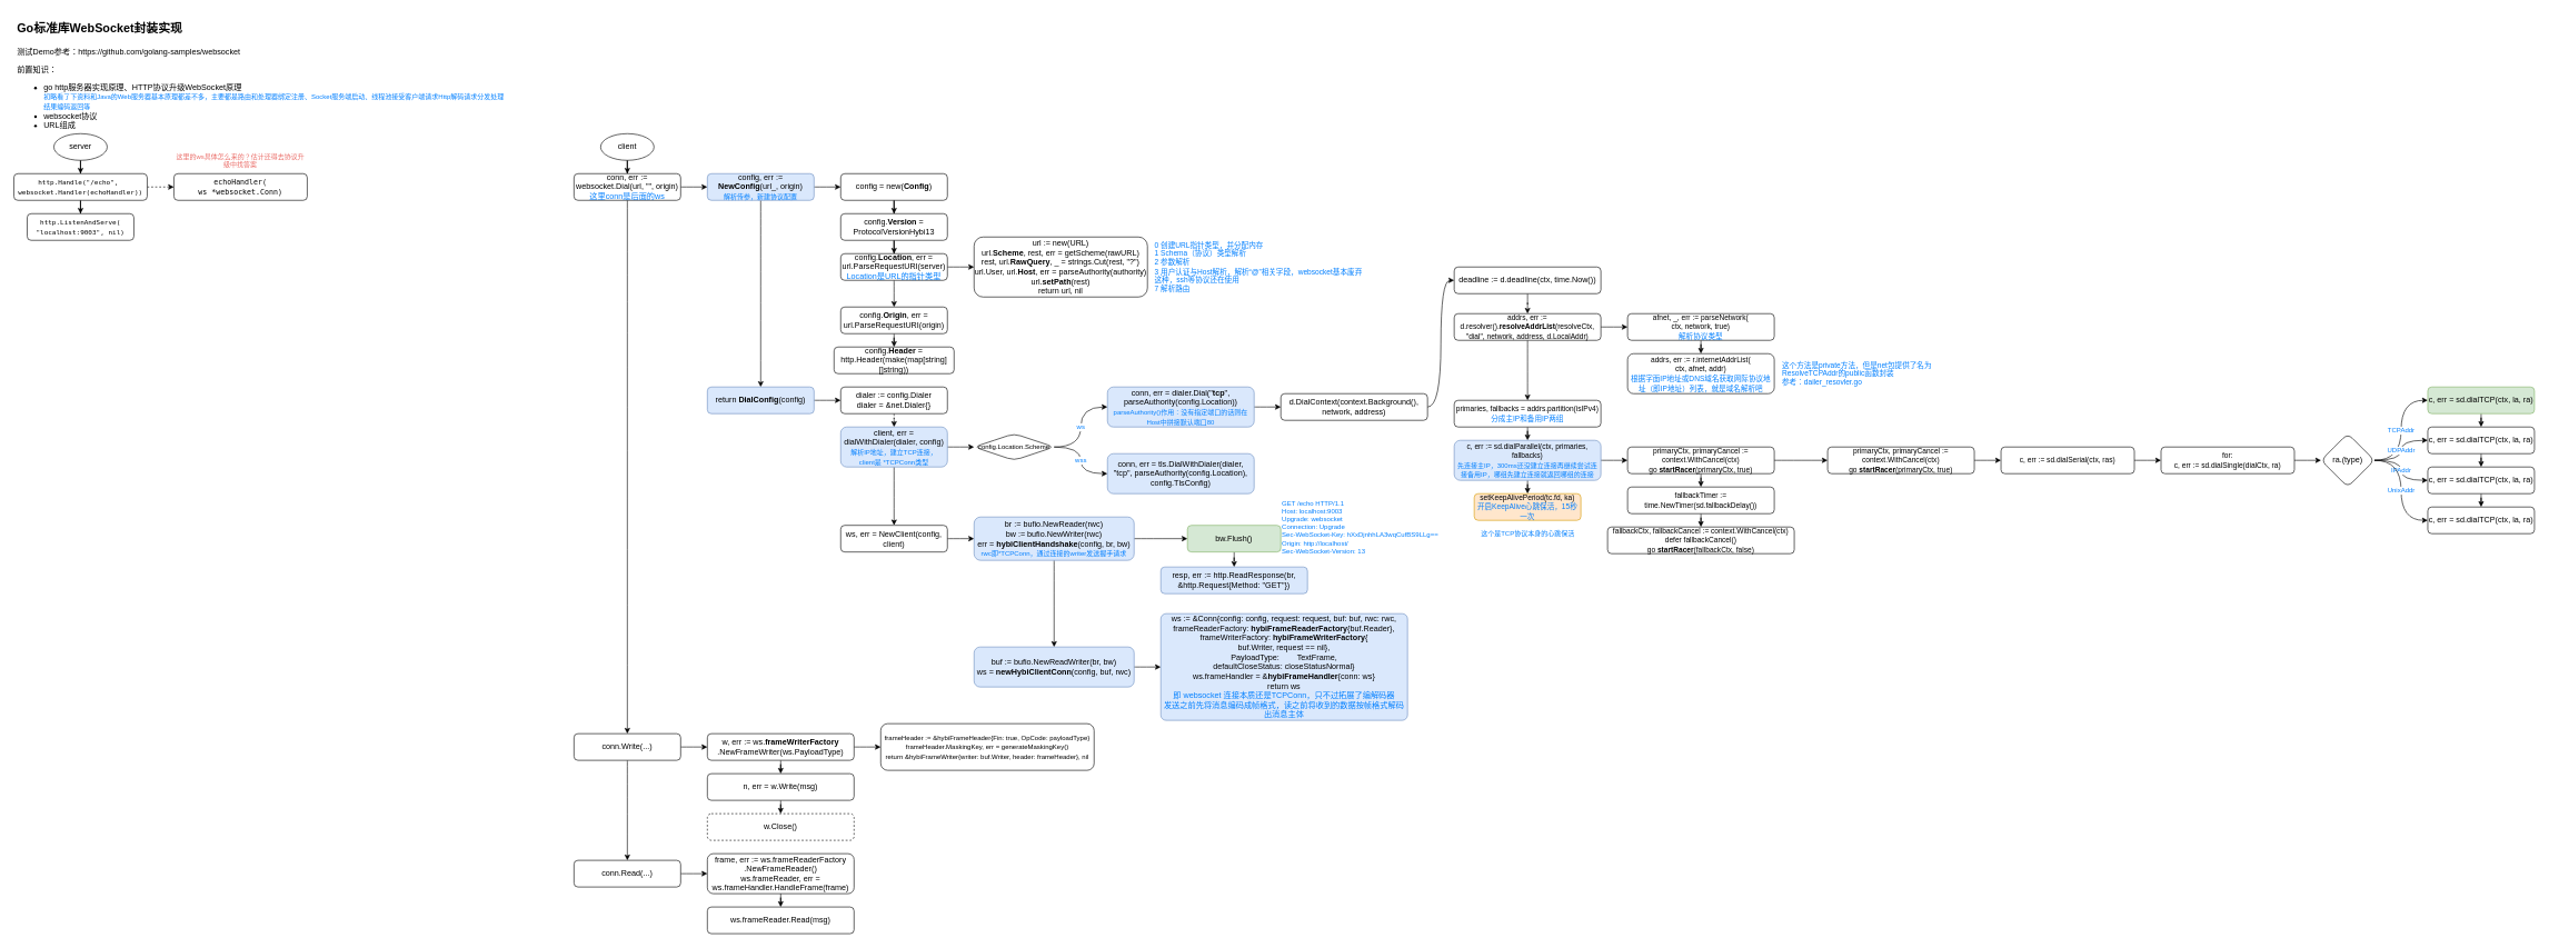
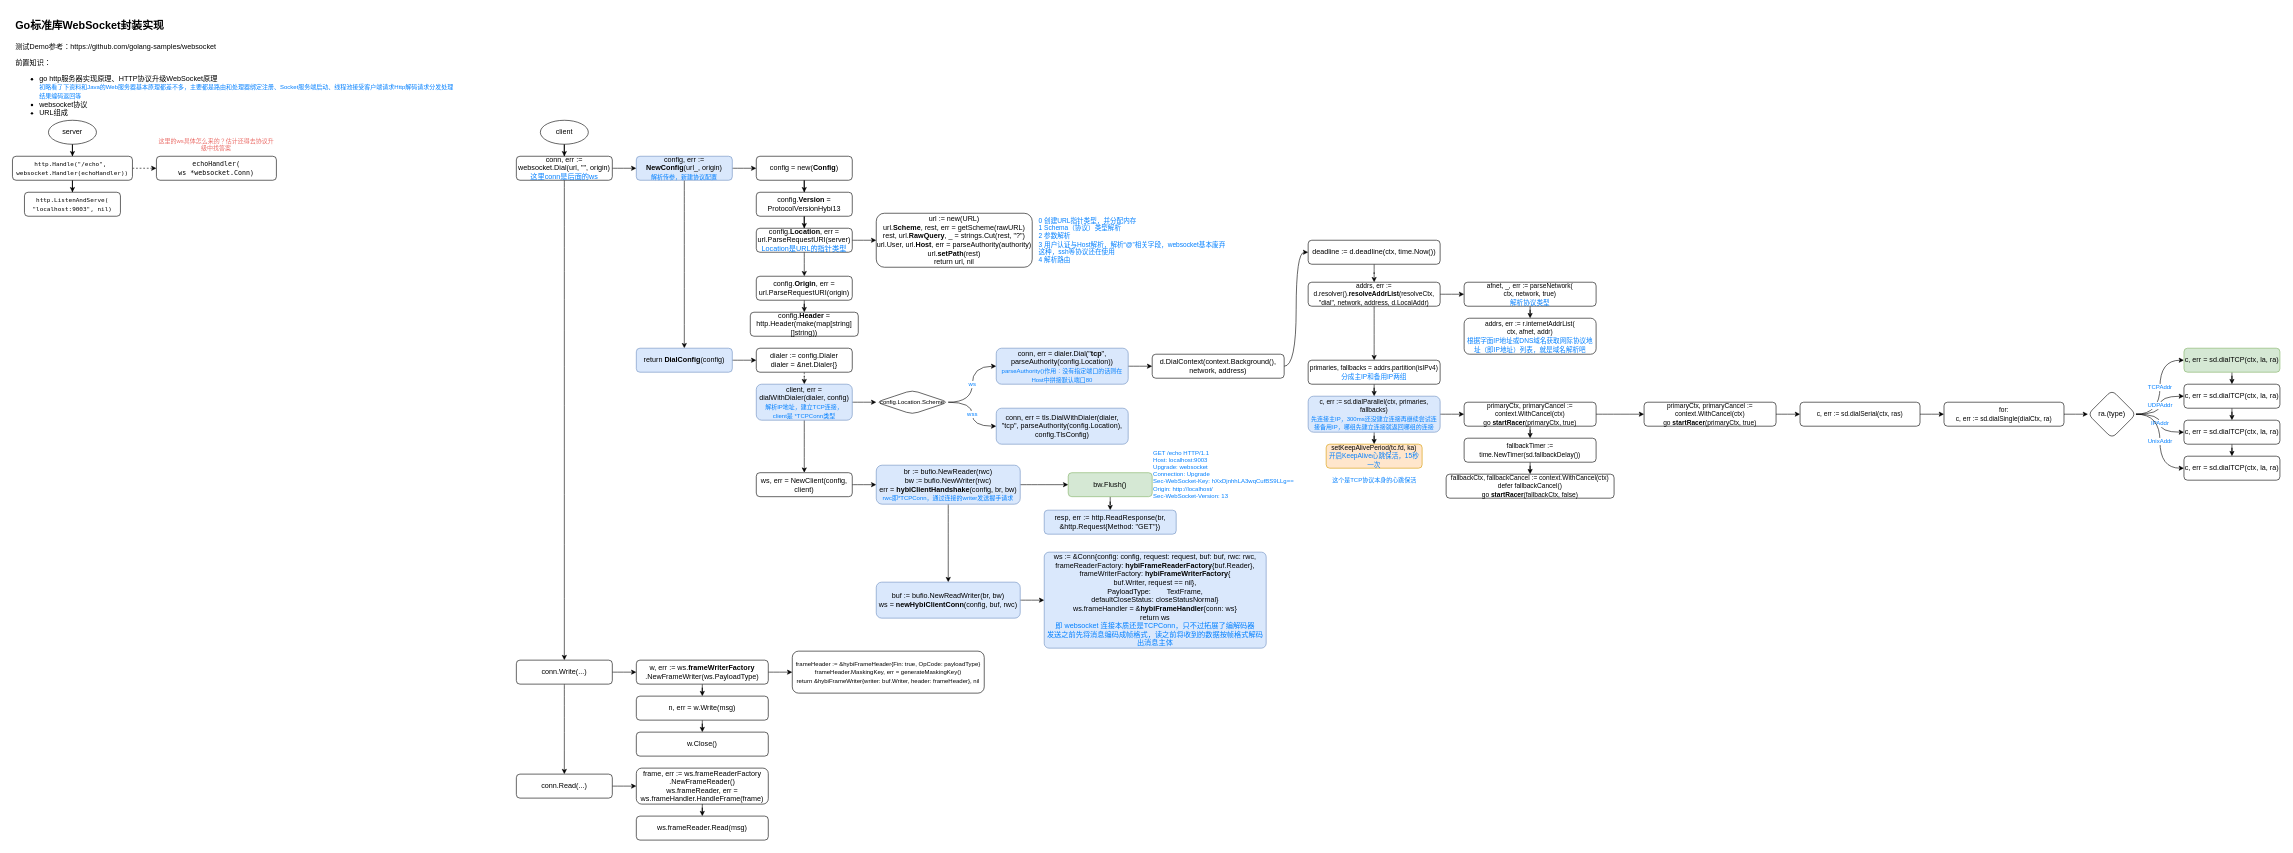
- <mxCell id="32" value="&lt;div style=&quot;text-align: left&quot;&gt;&lt;span style=&quot;color: rgb(0 , 127 , 255)&quot;&gt;0 创建URL指针类型，并分配内存&lt;br&gt;1 Schema（协议）类型解析&lt;/span&gt;&lt;/div&gt;&lt;font color=&quot;#007fff&quot;&gt;&lt;div style=&quot;text-align: left&quot;&gt;&lt;span&gt;2 参数解析&lt;/span&gt;&lt;/div&gt;&lt;div style=&quot;text-align: left&quot;&gt;&lt;span&gt;3 用户认证与Host解析，解析“@”相关字段，websocket基本废弃这种，ssh等协议还在使用&lt;/span&gt;&lt;/div&gt;&lt;div style=&quot;text-align: left&quot;&gt;&lt;span&gt;7 解析路由&lt;/span&gt;&lt;/div&gt;&lt;/font&gt;" style="text;html=1;strokeColor=none;fillColor=none;align=center;verticalAlign=middle;whiteSpace=wrap;rounded=0;fontSize=11;fontColor=#EA6B66;" vertex="1" parent="1"><mxGeometry x="1730" y="360" width="320" height="80" as="geometry" /></mxCell>
+ <mxCell id="32" value="&lt;div style=&quot;text-align: left&quot;&gt;&lt;span style=&quot;color: rgb(0 , 127 , 255)&quot;&gt;0 创建URL指针类型，并分配内存&lt;br&gt;1 Schema（协议）类型解析&lt;/span&gt;&lt;/div&gt;&lt;font color=&quot;#007fff&quot;&gt;&lt;div style=&quot;text-align: left&quot;&gt;&lt;span&gt;2 参数解析&lt;/span&gt;&lt;/div&gt;&lt;div style=&quot;text-align: left&quot;&gt;&lt;span&gt;3 用户认证与Host解析，解析“@”相关字段，websocket基本废弃这种，ssh等协议还在使用&lt;/span&gt;&lt;/div&gt;&lt;div style=&quot;text-align: left&quot;&gt;&lt;span&gt;4 解析路由&lt;/span&gt;&lt;/div&gt;&lt;/font&gt;" style="text;html=1;strokeColor=none;fillColor=none;align=center;verticalAlign=middle;whiteSpace=wrap;rounded=0;fontSize=11;fontColor=#EA6B66;" vertex="1" parent="1"><mxGeometry x="1730" y="360" width="320" height="80" as="geometry" /></mxCell>
- <mxCell id="59" value="这个方法是private方法，但是net包提供了名为ResolveTCPAddr的public函数封装&lt;br&gt;参考：dailer_resovler.go" style="text;html=1;strokeColor=none;fillColor=none;align=left;verticalAlign=middle;whiteSpace=wrap;rounded=0;fontSize=11;fontColor=#007FFF;" vertex="1" parent="1"><mxGeometry x="2670" y="530" width="250" height="60" as="geometry" /></mxCell>
- <mxCell id="108" value="w.Close()" style="whiteSpace=wrap;html=1;rounded=1;dashed=1;" vertex="1" parent="1"><mxGeometry x="1060" y="1220" width="220" height="40" as="geometry" /></mxCell>
+ <mxCell id="108" value="w.Close()" style="whiteSpace=wrap;html=1;rounded=1;" vertex="1" parent="1"><mxGeometry x="1060" y="1220" width="220" height="40" as="geometry" /></mxCell>
